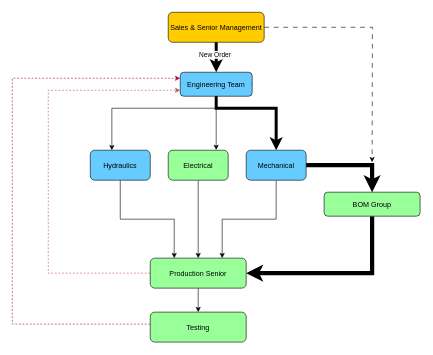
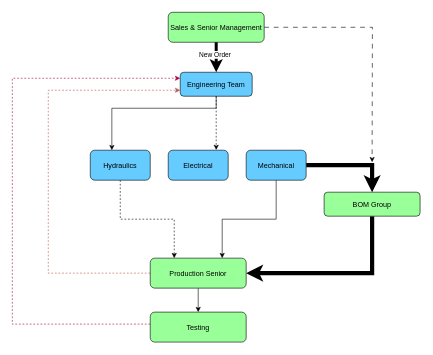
- <mxCell id="3" value="Sales &amp; Senior Management" style="rounded=1;fillColor=#FFCC00;" parent="1" vertex="1"><mxGeometry x="280" y="20" width="160" height="50" as="geometry" /></mxCell>
+ <mxCell id="3" value="Sales &amp; Senior Management" style="rounded=1;fillColor=#99ff99;" parent="1" vertex="1"><mxGeometry x="280" y="20" width="160" height="50" as="geometry" /></mxCell>
- <mxCell id="4" style="edgeStyle=orthogonalEdgeStyle;rounded=0;orthogonalLoop=1;jettySize=auto;html=1;entryX=0.5;entryY=0;entryDx=0;entryDy=0;exitX=1;exitY=0.5;exitDx=0;exitDy=0;strokeWidth=5;" parent="1" source="5" target="11" edge="1"><mxGeometry relative="1" as="geometry"><mxPoint x="480" y="110" as="targetPoint" /><Array as="points"><mxPoint x="360" y="140" /><mxPoint x="360" y="180" /><mxPoint x="460" y="180" /></Array></mxGeometry></mxCell>
- <mxCell id="20" style="edgeStyle=orthogonalEdgeStyle;rounded=0;orthogonalLoop=1;jettySize=auto;html=1;entryX=0.8;entryY=-0.008;entryDx=0;entryDy=0;entryPerimeter=0;" parent="1" source="5" target="15" edge="1"><mxGeometry relative="1" as="geometry" /></mxCell>
+ <mxCell id="20" style="edgeStyle=orthogonalEdgeStyle;rounded=0;orthogonalLoop=1;jettySize=auto;html=1;entryX=0.8;entryY=-0.008;entryDx=0;entryDy=0;entryPerimeter=0;dashed=1;" parent="1" source="5" target="15" edge="1"><mxGeometry relative="1" as="geometry" /></mxCell>
- <mxCell id="15" value="Electrical" style="rounded=1;fillColor=#99ff99;" parent="1" vertex="1"><mxGeometry x="280" y="250" width="100" height="50" as="geometry" /></mxCell>
+ <mxCell id="15" value="Electrical" style="rounded=1;fillColor=#66CCFF;" parent="1" vertex="1"><mxGeometry x="280" y="250" width="100" height="50" as="geometry" /></mxCell>
- <mxCell id="12" style="edgeStyle=orthogonalEdgeStyle;rounded=0;orthogonalLoop=1;jettySize=auto;html=1;entryX=0.25;entryY=0;entryDx=0;entryDy=0;" parent="1" source="13" target="8" edge="1"><mxGeometry relative="1" as="geometry" /></mxCell>
+ <mxCell id="12" style="edgeStyle=orthogonalEdgeStyle;rounded=0;orthogonalLoop=1;jettySize=auto;html=1;entryX=0.25;entryY=0;entryDx=0;entryDy=0;dashed=1;" parent="1" source="13" target="8" edge="1"><mxGeometry relative="1" as="geometry" /></mxCell>
- <mxCell id="14" style="edgeStyle=orthogonalEdgeStyle;rounded=0;orthogonalLoop=1;jettySize=auto;html=1;entryX=0.5;entryY=0;entryDx=0;entryDy=0;" parent="1" source="15" target="8" edge="1"><mxGeometry relative="1" as="geometry" /></mxCell>
